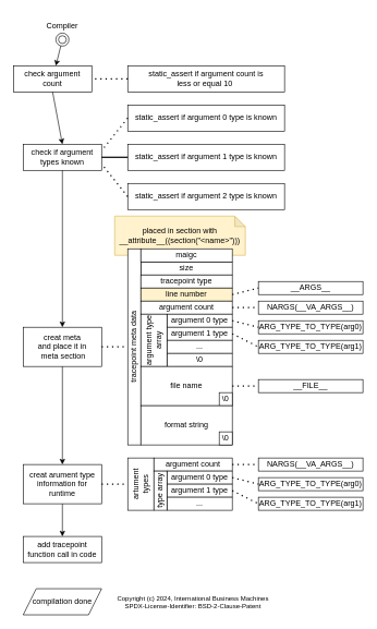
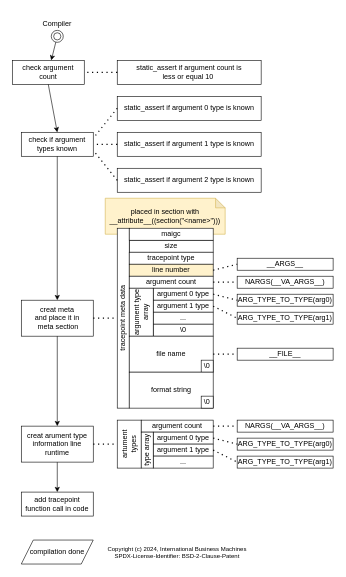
- <mxCell id="8" value="" style="endArrow=none;dashed=0;html=1;dashPattern=1 3;strokeWidth=2;exitX=0;exitY=0.5;exitDx=0;exitDy=0;entryX=1;entryY=0.5;entryDx=0;entryDy=0;" parent="1" source="5" target="3" edge="1"><mxGeometry width="50" height="50" relative="1" as="geometry"><mxPoint x="205" y="190" as="sourcePoint" /><mxPoint x="165" y="220" as="targetPoint" /></mxGeometry></mxCell>
+ <mxCell id="8" value="" style="endArrow=none;dashed=1;html=1;dashPattern=1 3;strokeWidth=2;exitX=0;exitY=0.5;exitDx=0;exitDy=0;entryX=1;entryY=0.5;entryDx=0;entryDy=0;" parent="1" source="5" target="3" edge="1"><mxGeometry width="50" height="50" relative="1" as="geometry"><mxPoint x="205" y="190" as="sourcePoint" /><mxPoint x="165" y="220" as="targetPoint" /></mxGeometry></mxCell>
- <mxCell id="40" value="creat arument type information for runtime" style="rounded=0;whiteSpace=wrap;html=1;" parent="1" vertex="1"><mxGeometry x="35" y="710" width="120" height="60" as="geometry" /></mxCell>
+ <mxCell id="40" value="creat arument type information line runtime" style="rounded=0;whiteSpace=wrap;html=1;" parent="1" vertex="1"><mxGeometry x="35" y="710" width="120" height="60" as="geometry" /></mxCell>
